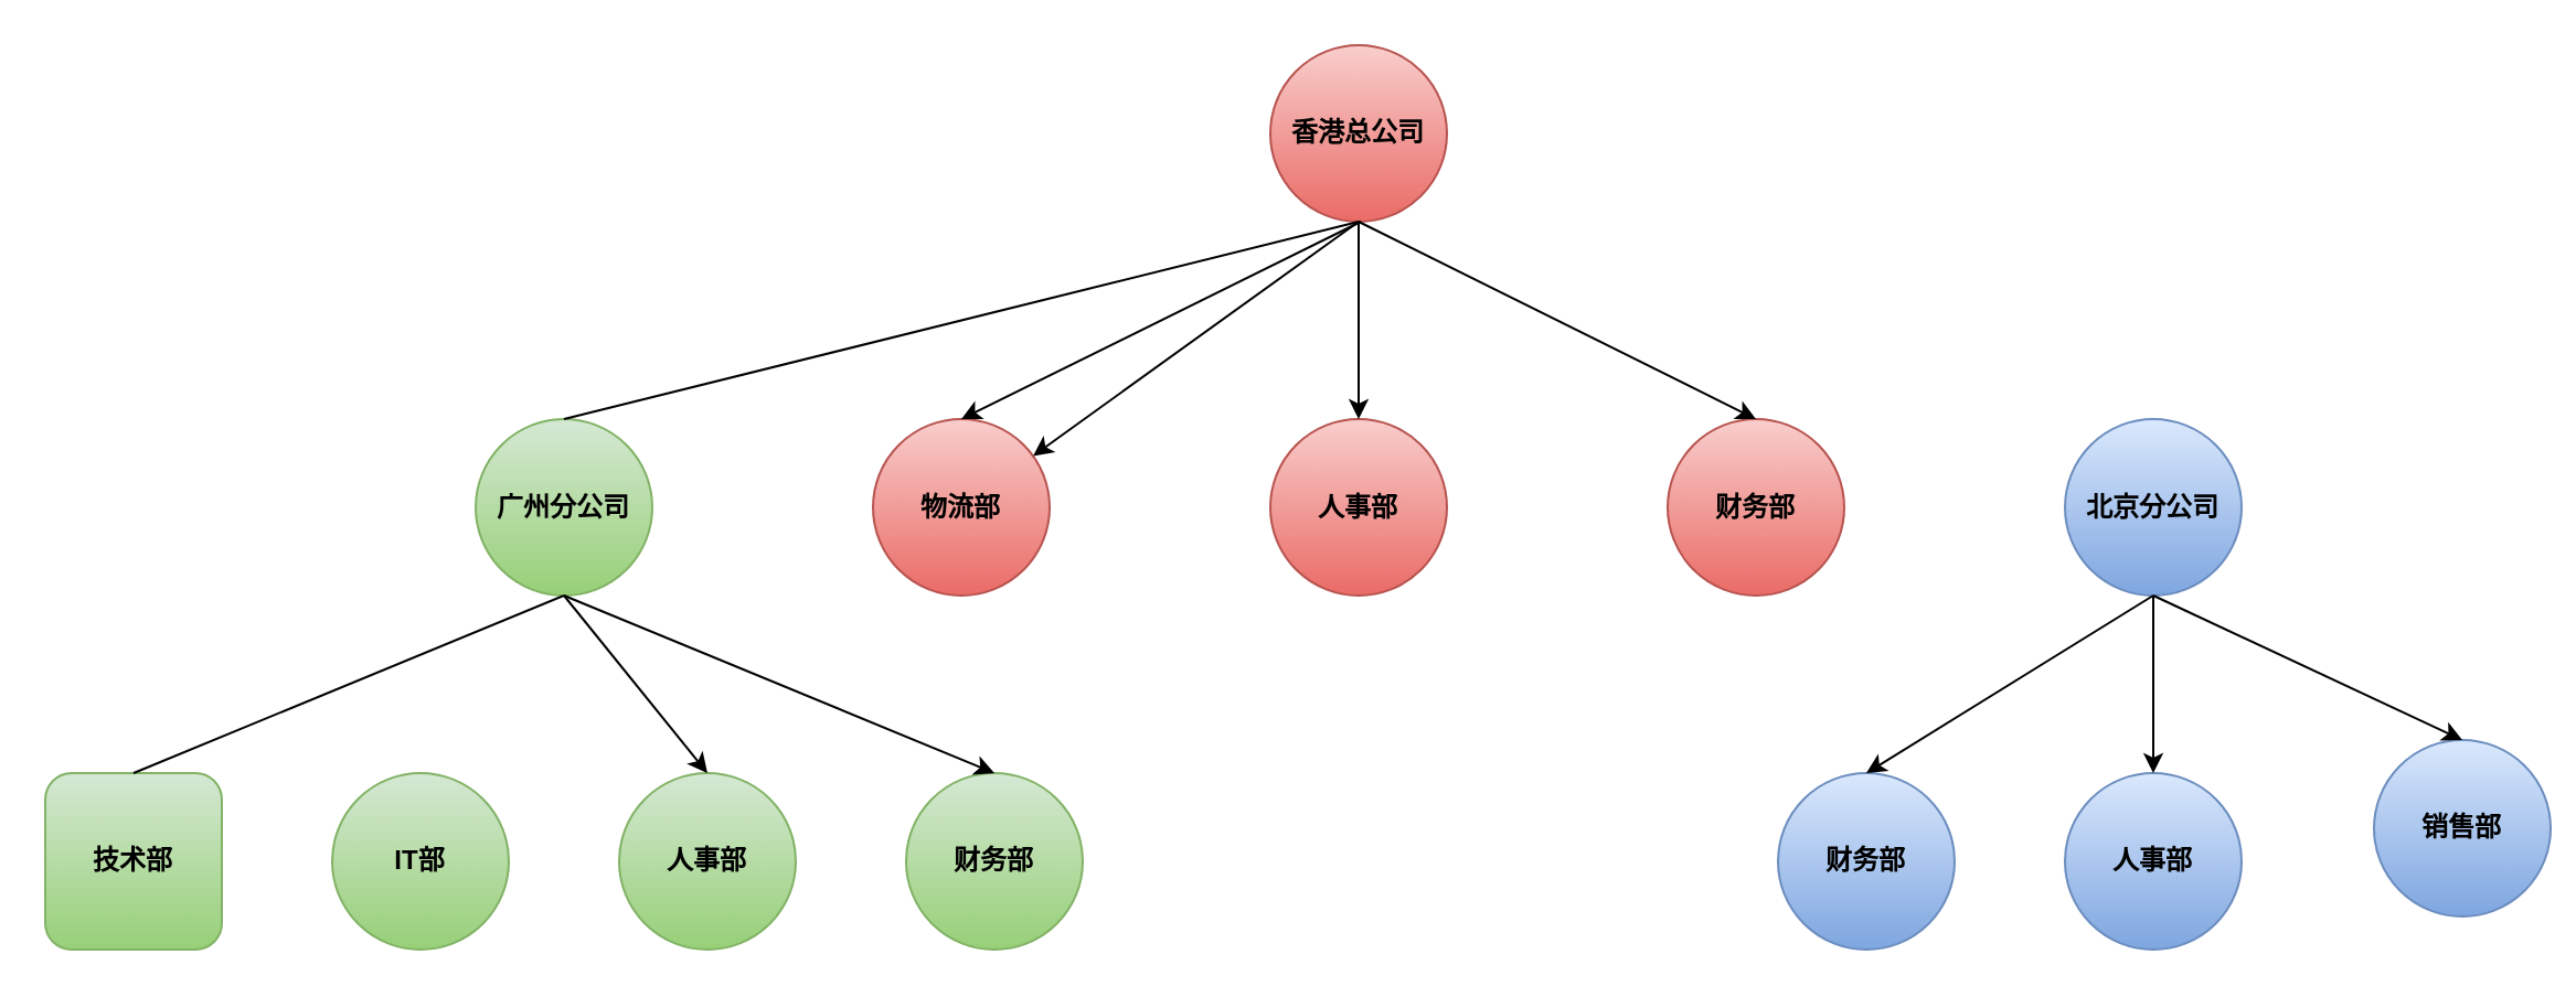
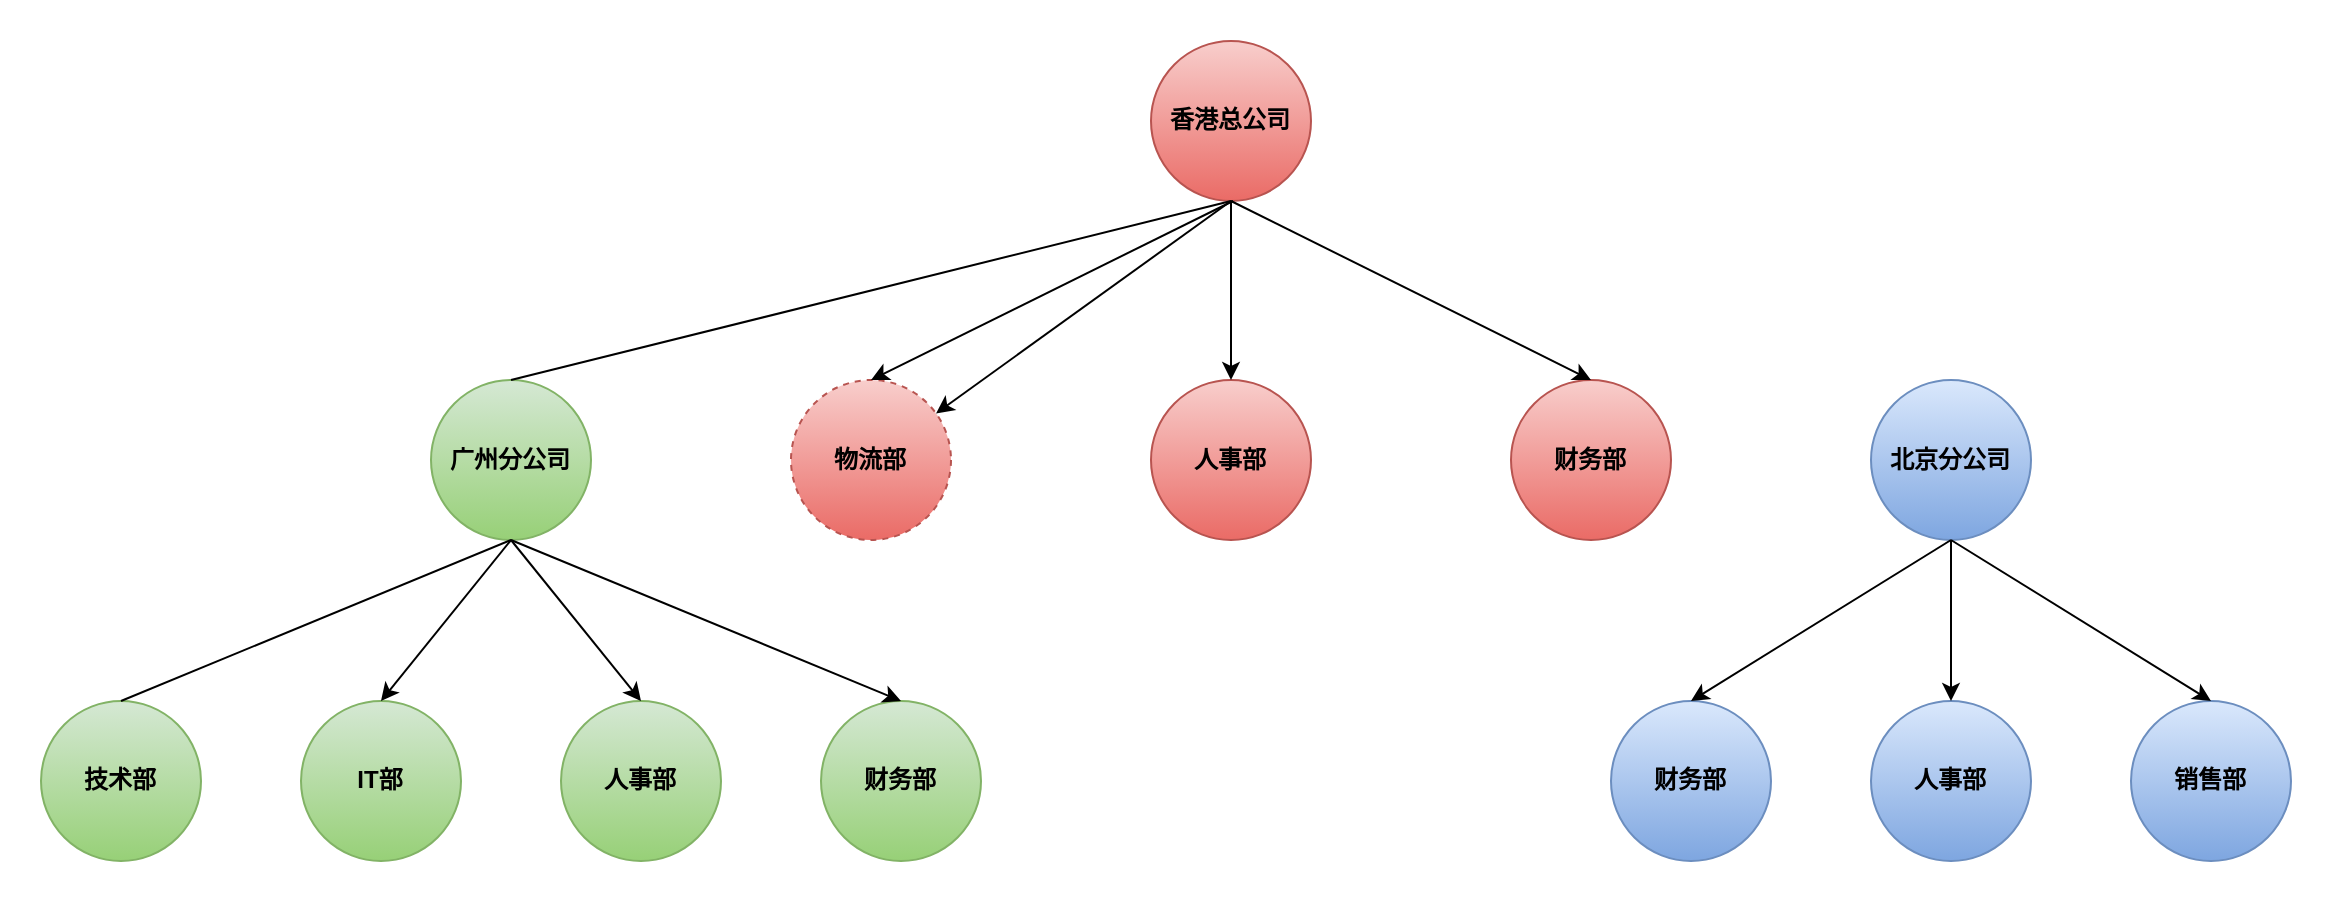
- <mxCell id="6" value="物流部" style="ellipse;whiteSpace=wrap;html=1;aspect=fixed;flipH=0;flipV=0;fontStyle=1;gradientColor=#ea6b66;fillColor=#f8cecc;strokeColor=#b85450;" vertex="1" parent="1"><mxGeometry x="395" y="189.5" width="80" height="80" as="geometry" /></mxCell>
+ <mxCell id="6" value="物流部" style="ellipse;whiteSpace=wrap;html=1;aspect=fixed;flipH=0;flipV=0;fontStyle=1;gradientColor=#ea6b66;fillColor=#f8cecc;strokeColor=#b85450;dashed=1;" vertex="1" parent="1"><mxGeometry x="395" y="189.5" width="80" height="80" as="geometry" /></mxCell>
+ <mxCell id="14" value="" style="endArrow=classic;html=1;strokeColor=#000000;exitX=0.5;exitY=1;exitDx=0;exitDy=0;entryX=0.5;entryY=0;entryDx=0;entryDy=0;fontStyle=1" edge="1" parent="1" source="8" target="5"><mxGeometry width="50" height="50" relative="1" as="geometry"><mxPoint x="-350" y="720" as="sourcePoint" /><mxPoint x="119" y="320" as="targetPoint" /></mxGeometry></mxCell>
- <mxCell id="21" value="销售部" style="ellipse;whiteSpace=wrap;html=1;aspect=fixed;flipH=0;flipV=0;fontStyle=1;gradientColor=#7ea6e0;fillColor=#dae8fc;strokeColor=#6c8ebf;" vertex="1" parent="1"><mxGeometry x="1075" y="335" width="80" height="80" as="geometry" /></mxCell>
+ <mxCell id="21" value="销售部" style="ellipse;whiteSpace=wrap;html=1;aspect=fixed;flipH=0;flipV=0;fontStyle=1;gradientColor=#7ea6e0;fillColor=#dae8fc;strokeColor=#6c8ebf;" vertex="1" parent="1"><mxGeometry x="1065" y="350" width="80" height="80" as="geometry" /></mxCell>
- <mxCell id="4" value="技术部" style="whiteSpace=wrap;html=1;aspect=fixed;flipH=0;flipV=0;fontStyle=1;gradientColor=#97d077;fillColor=#d5e8d4;strokeColor=#82b366;rounded=1;" vertex="1" parent="1"><mxGeometry x="20" y="350" width="80" height="80" as="geometry" /></mxCell>
+ <mxCell id="4" value="技术部" style="ellipse;whiteSpace=wrap;html=1;aspect=fixed;flipH=0;flipV=0;fontStyle=1;gradientColor=#97d077;fillColor=#d5e8d4;strokeColor=#82b366;" vertex="1" parent="1"><mxGeometry x="20" y="350" width="80" height="80" as="geometry" /></mxCell>
